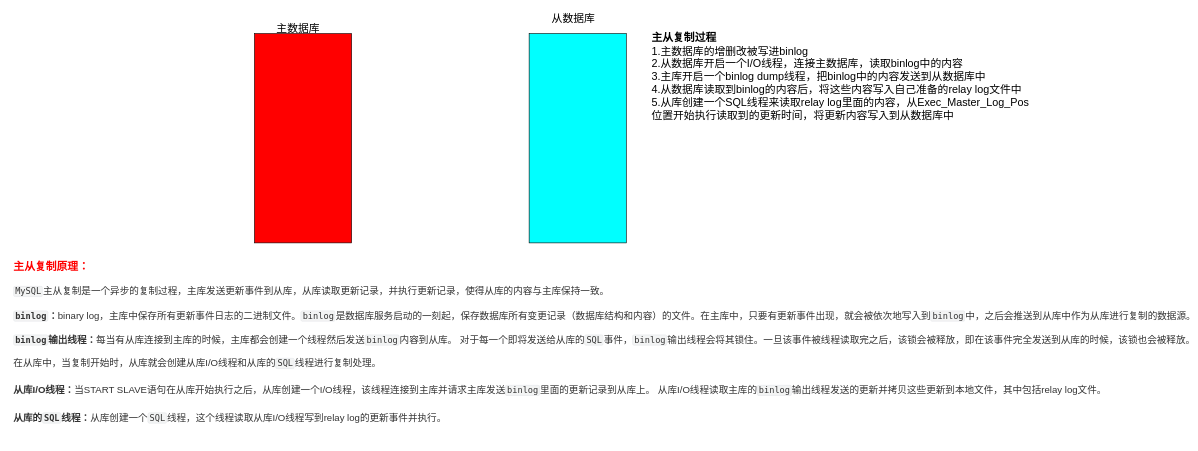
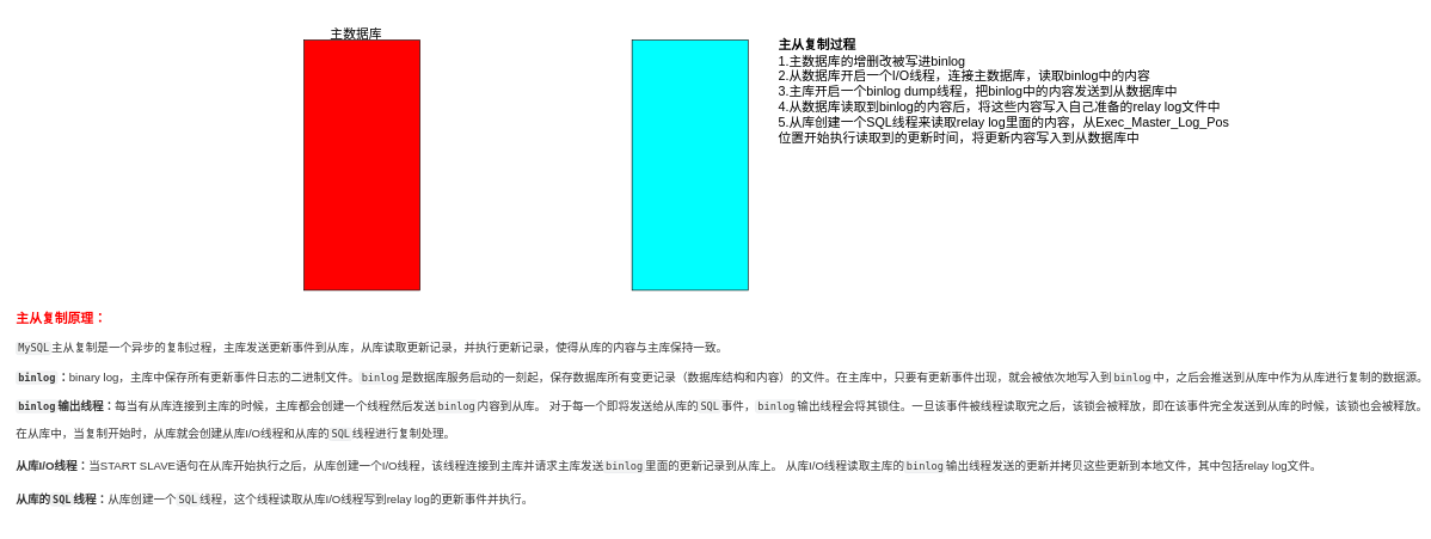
- <mxCell id="5" value="&lt;font style=&quot;font-size: 18px&quot;&gt;从数据库&lt;/font&gt;" style="text;html=1;align=center;verticalAlign=middle;resizable=0;points=[];autosize=1;strokeColor=none;fillColor=none;" vertex="1" parent="1"><mxGeometry x="914" y="20" width="82" height="20" as="geometry" /></mxCell>
